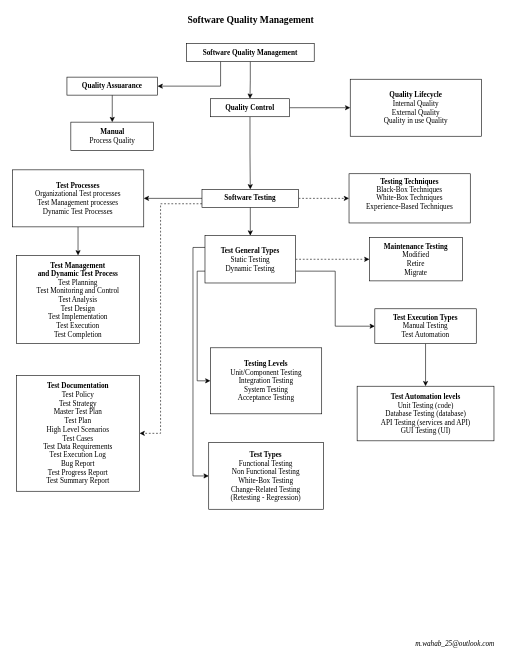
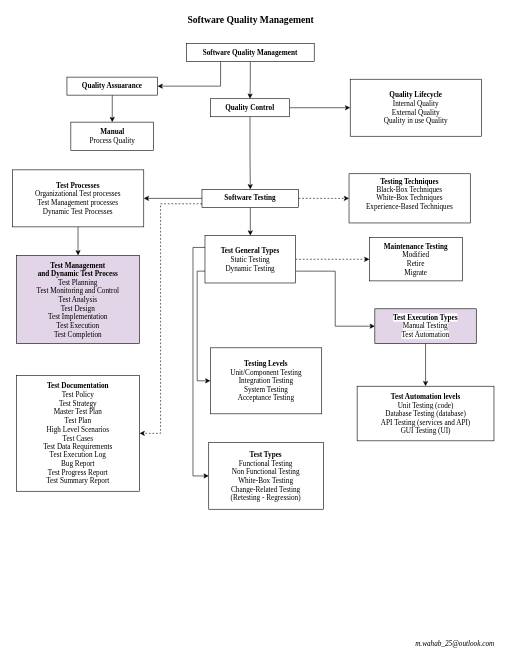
- <mxCell id="12" value="&lt;b&gt;Test Management &lt;br&gt;and Dynamic Test Process&lt;br&gt;&lt;/b&gt;Test Planning&lt;br&gt;Test Monitoring and Control&lt;br&gt;Test Analysis&lt;br&gt;Test Design&lt;br&gt;Test Implementation&lt;br&gt;Test Execution&lt;br&gt;Test Completion" style="rounded=0;whiteSpace=wrap;html=1;fontFamily=Lucida Console;" parent="1" vertex="1"><mxGeometry x="27" y="425" width="205" height="147" as="geometry" /></mxCell>
+ <mxCell id="12" value="&lt;b&gt;Test Management &lt;br&gt;and Dynamic Test Process&lt;br&gt;&lt;/b&gt;Test Planning&lt;br&gt;Test Monitoring and Control&lt;br&gt;Test Analysis&lt;br&gt;Test Design&lt;br&gt;Test Implementation&lt;br&gt;Test Execution&lt;br&gt;Test Completion" style="rounded=0;whiteSpace=wrap;html=1;fontFamily=Lucida Console;fillColor=#e1d5e7;" parent="1" vertex="1"><mxGeometry x="27" y="425" width="205" height="147" as="geometry" /></mxCell>
- <mxCell id="11" value="&lt;span style=&quot;background-color: rgb(255 , 255 , 255)&quot;&gt;&lt;b&gt;Test Execution Types&lt;br&gt;&lt;/b&gt;&lt;font&gt;Manual Testing&lt;br&gt;Test Automation&lt;/font&gt;&lt;/span&gt;" style="rounded=0;whiteSpace=wrap;html=1;fontFamily=Lucida Console;" parent="1" vertex="1"><mxGeometry x="624" y="514" width="169" height="58" as="geometry" /></mxCell>
+ <mxCell id="11" value="&lt;span style=&quot;background-color: rgb(255 , 255 , 255)&quot;&gt;&lt;b&gt;Test Execution Types&lt;br&gt;&lt;/b&gt;&lt;font&gt;Manual Testing&lt;br&gt;Test Automation&lt;/font&gt;&lt;/span&gt;" style="rounded=0;whiteSpace=wrap;html=1;fontFamily=Lucida Console;fillColor=#e1d5e7;" parent="1" vertex="1"><mxGeometry x="624" y="514" width="169" height="58" as="geometry" /></mxCell>
